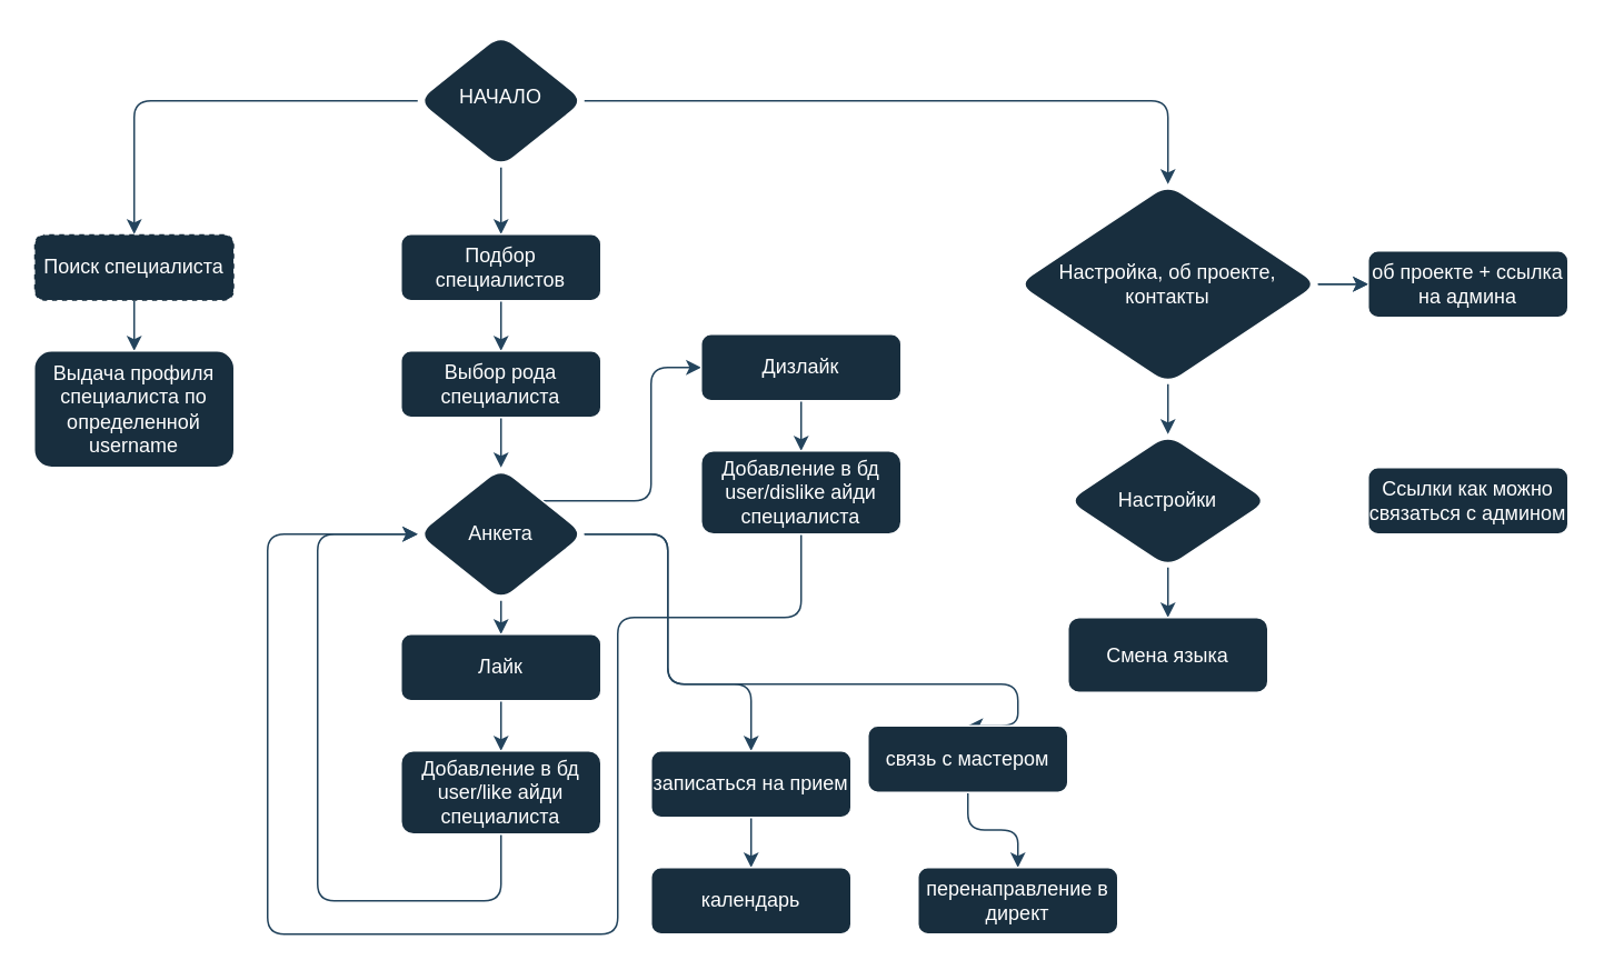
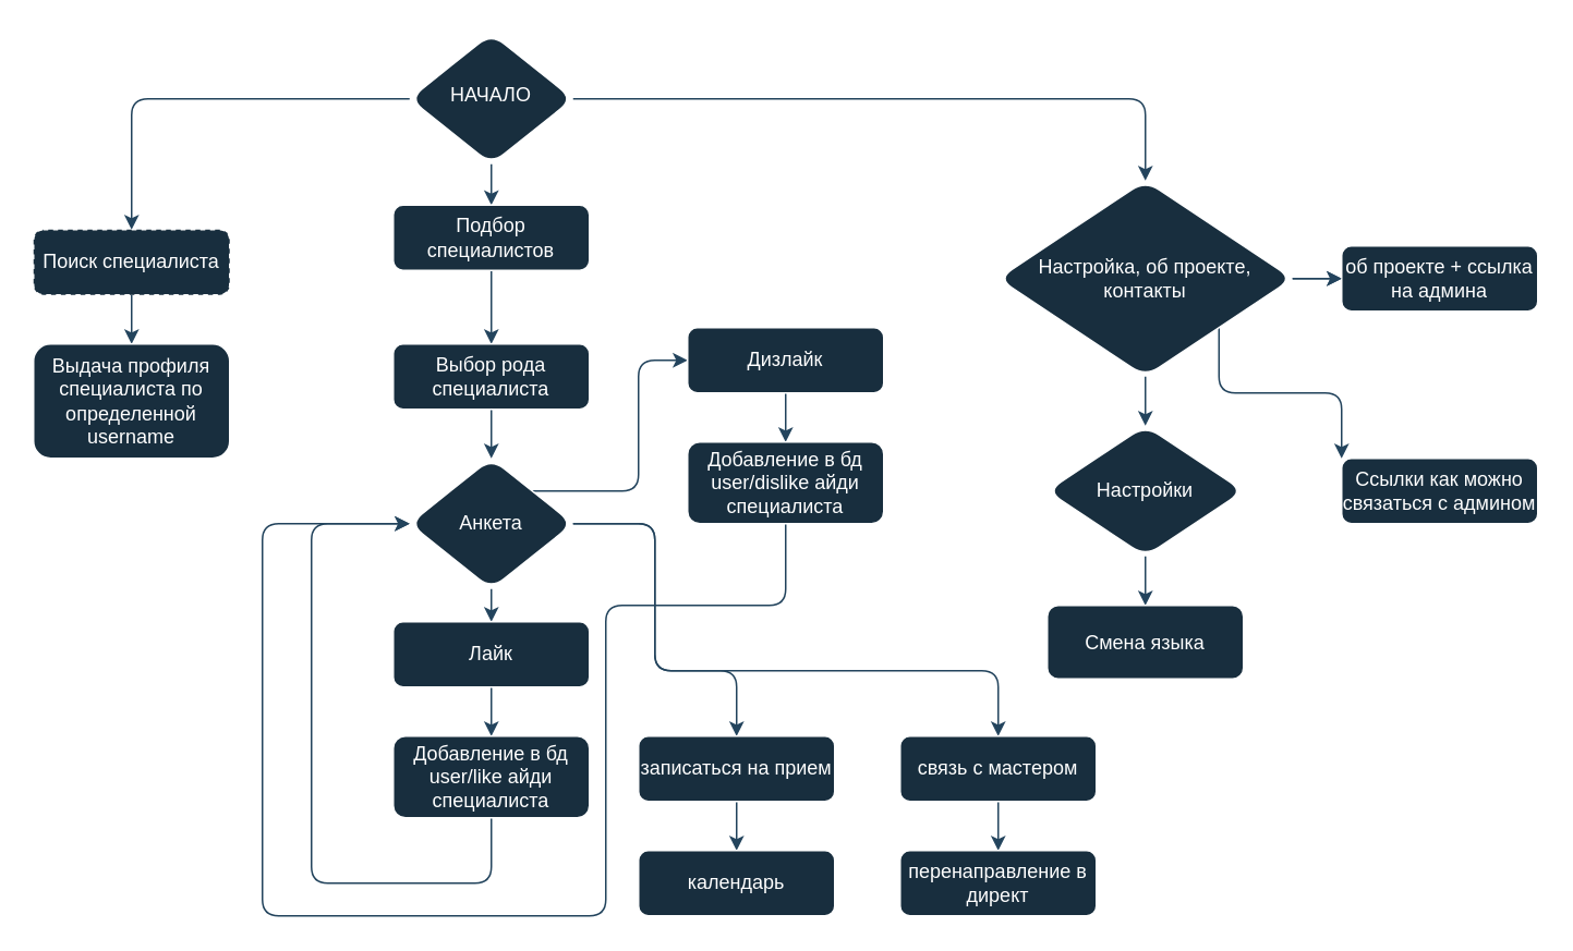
- <mxCell id="7" value="Подбор специалистов" style="rounded=1;whiteSpace=wrap;html=1;fontSize=12;glass=0;strokeWidth=1;shadow=0;labelBackgroundColor=none;fillColor=#182E3E;strokeColor=#FFFFFF;fontColor=#FFFFFF;" parent="1" vertex="1"><mxGeometry x="240" y="140" width="120" height="40" as="geometry" /></mxCell>
+ <mxCell id="7" value="Подбор специалистов" style="rounded=1;whiteSpace=wrap;html=1;fontSize=12;glass=0;strokeWidth=1;shadow=0;labelBackgroundColor=none;fillColor=#182E3E;strokeColor=#FFFFFF;fontColor=#FFFFFF;" parent="1" vertex="1"><mxGeometry x="240" y="125" width="120" height="40" as="geometry" /></mxCell>
+ <mxCell id="33" style="edgeStyle=orthogonalEdgeStyle;rounded=1;orthogonalLoop=1;jettySize=auto;html=1;exitX=1;exitY=1;exitDx=0;exitDy=0;strokeColor=#23445D;entryX=0;entryY=0;entryDx=0;entryDy=0;" edge="1" parent="1" source="34" target="35"><mxGeometry relative="1" as="geometry"><mxPoint x="840" y="270" as="targetPoint" /><Array as="points"><mxPoint x="745" y="240" /><mxPoint x="820" y="240" /></Array></mxGeometry></mxCell>
- <mxCell id="40" value="связь с мастером" style="whiteSpace=wrap;html=1;fillColor=#182E3E;strokeColor=#FFFFFF;fontColor=#FFFFFF;rounded=1;" vertex="1" parent="1"><mxGeometry x="520" y="435" width="120" height="40" as="geometry" /></mxCell>
+ <mxCell id="40" value="связь с мастером" style="whiteSpace=wrap;html=1;fillColor=#182E3E;strokeColor=#FFFFFF;fontColor=#FFFFFF;rounded=1;" vertex="1" parent="1"><mxGeometry x="550" y="450" width="120" height="40" as="geometry" /></mxCell>
